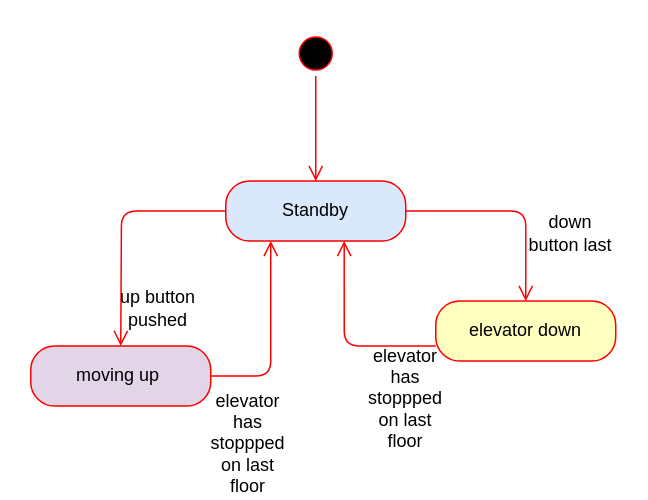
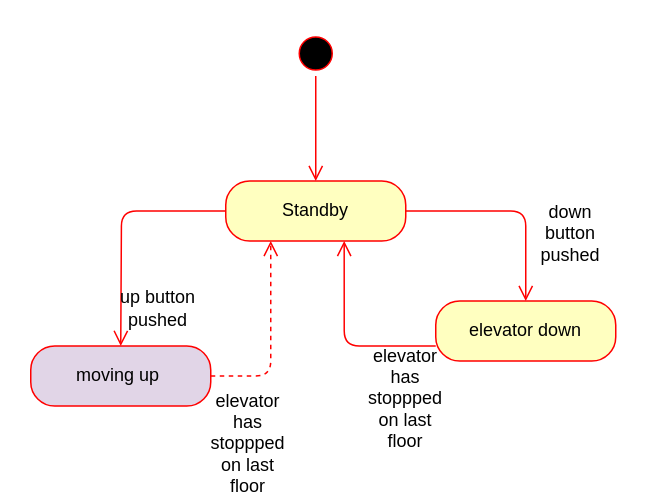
- <mxCell id="4" value="Standby" style="rounded=1;whiteSpace=wrap;html=1;arcSize=40;fontColor=#000000;fillColor=#dae8fc;strokeColor=#ff0000;" vertex="1" parent="1"><mxGeometry x="150" y="120" width="120" height="40" as="geometry" /></mxCell>
+ <mxCell id="4" value="Standby" style="rounded=1;whiteSpace=wrap;html=1;arcSize=40;fontColor=#000000;fillColor=#ffffc0;strokeColor=#ff0000;" vertex="1" parent="1"><mxGeometry x="150" y="120" width="120" height="40" as="geometry" /></mxCell>
- <mxCell id="12" value="down button last" style="text;html=1;strokeColor=none;fillColor=none;align=center;verticalAlign=middle;whiteSpace=wrap;rounded=0;" vertex="1" parent="1"><mxGeometry x="350" y="140" width="60" height="30" as="geometry" /></mxCell>
+ <mxCell id="12" value="down button pushed" style="text;html=1;strokeColor=none;fillColor=none;align=center;verticalAlign=middle;whiteSpace=wrap;rounded=0;" vertex="1" parent="1"><mxGeometry x="350" y="140" width="60" height="30" as="geometry" /></mxCell>
- <mxCell id="7" value="" style="edgeStyle=orthogonalEdgeStyle;html=1;verticalAlign=bottom;endArrow=open;endSize=8;strokeColor=#ff0000;entryX=0.25;entryY=1;entryDx=0;entryDy=0;" edge="1" source="6" parent="1" target="4"><mxGeometry relative="1" as="geometry"><mxPoint x="170" y="390" as="targetPoint" /></mxGeometry></mxCell>
+ <mxCell id="7" value="" style="edgeStyle=orthogonalEdgeStyle;html=1;verticalAlign=bottom;endArrow=open;endSize=8;strokeColor=#ff0000;entryX=0.25;entryY=1;entryDx=0;entryDy=0;dashed=1;" edge="1" source="6" parent="1" target="4"><mxGeometry relative="1" as="geometry"><mxPoint x="170" y="390" as="targetPoint" /></mxGeometry></mxCell>
